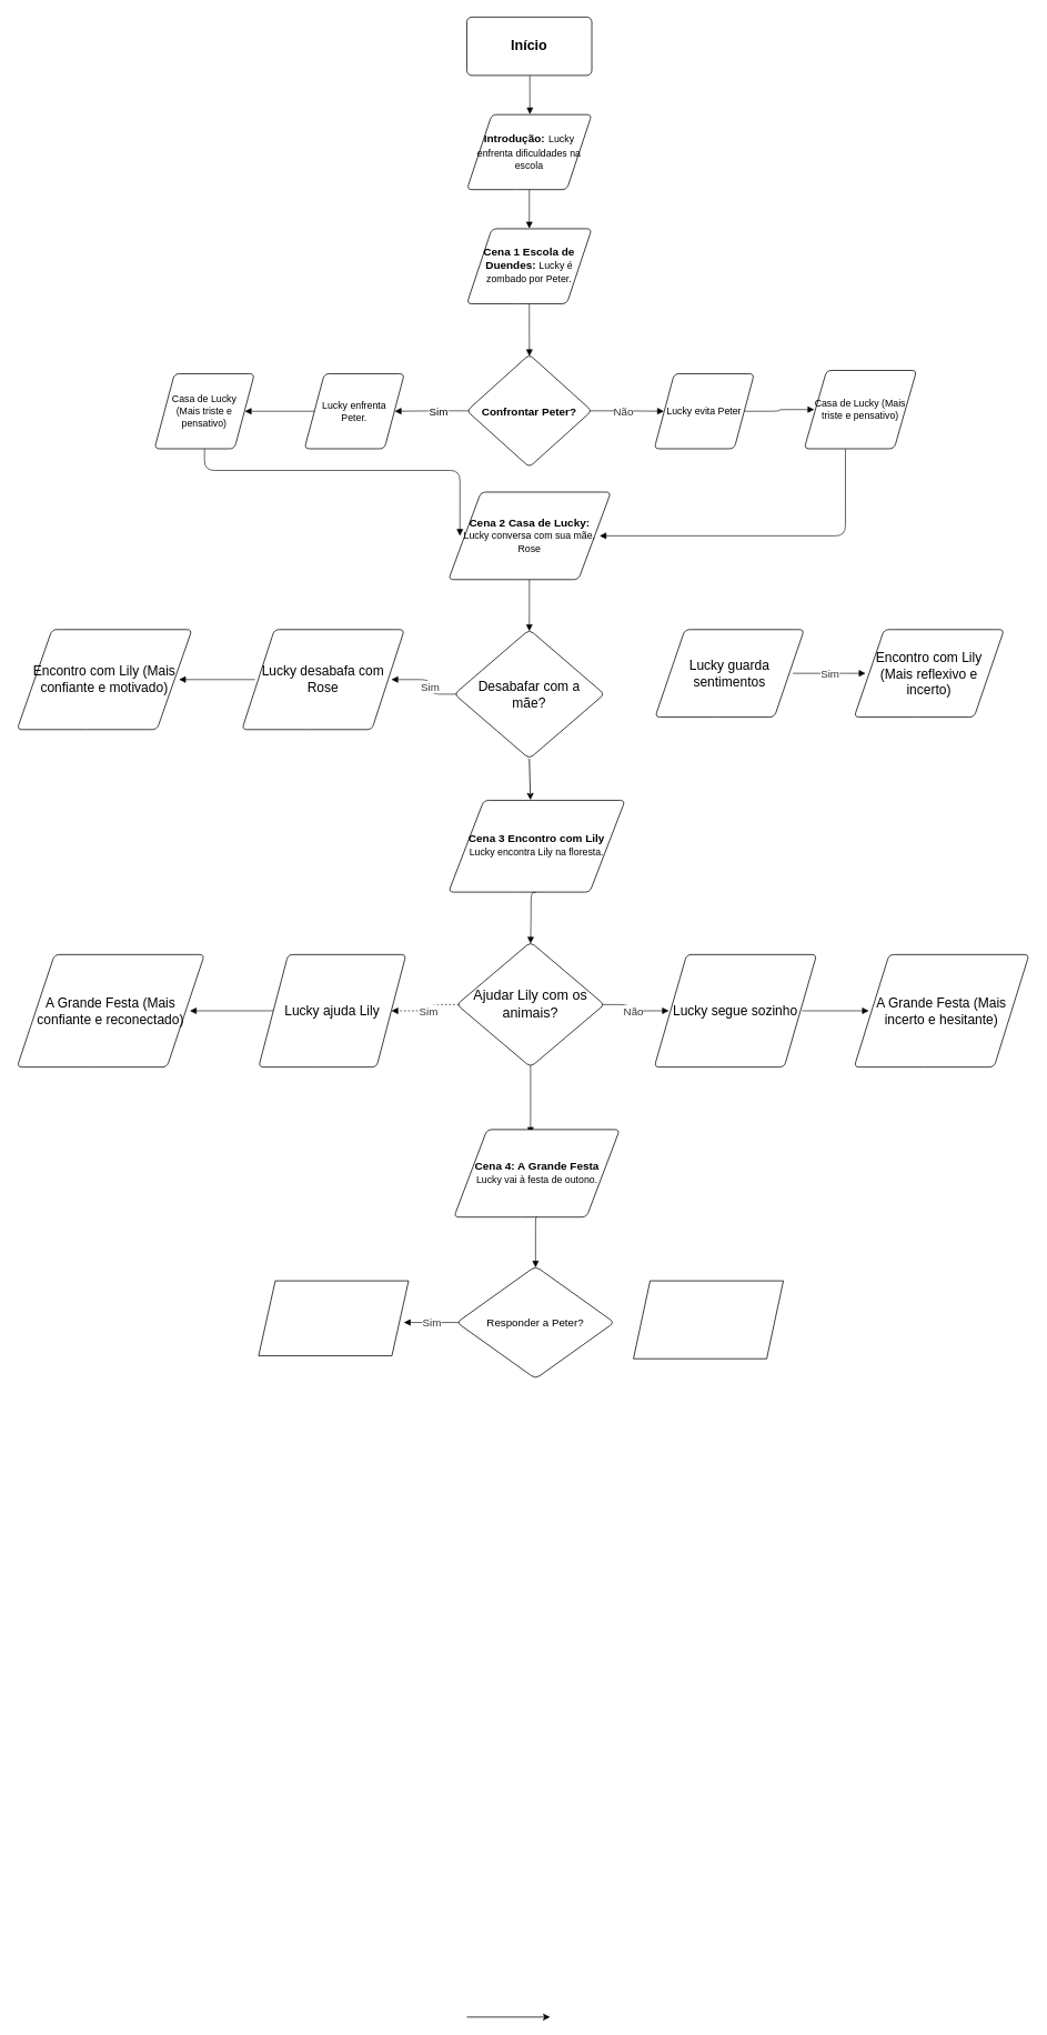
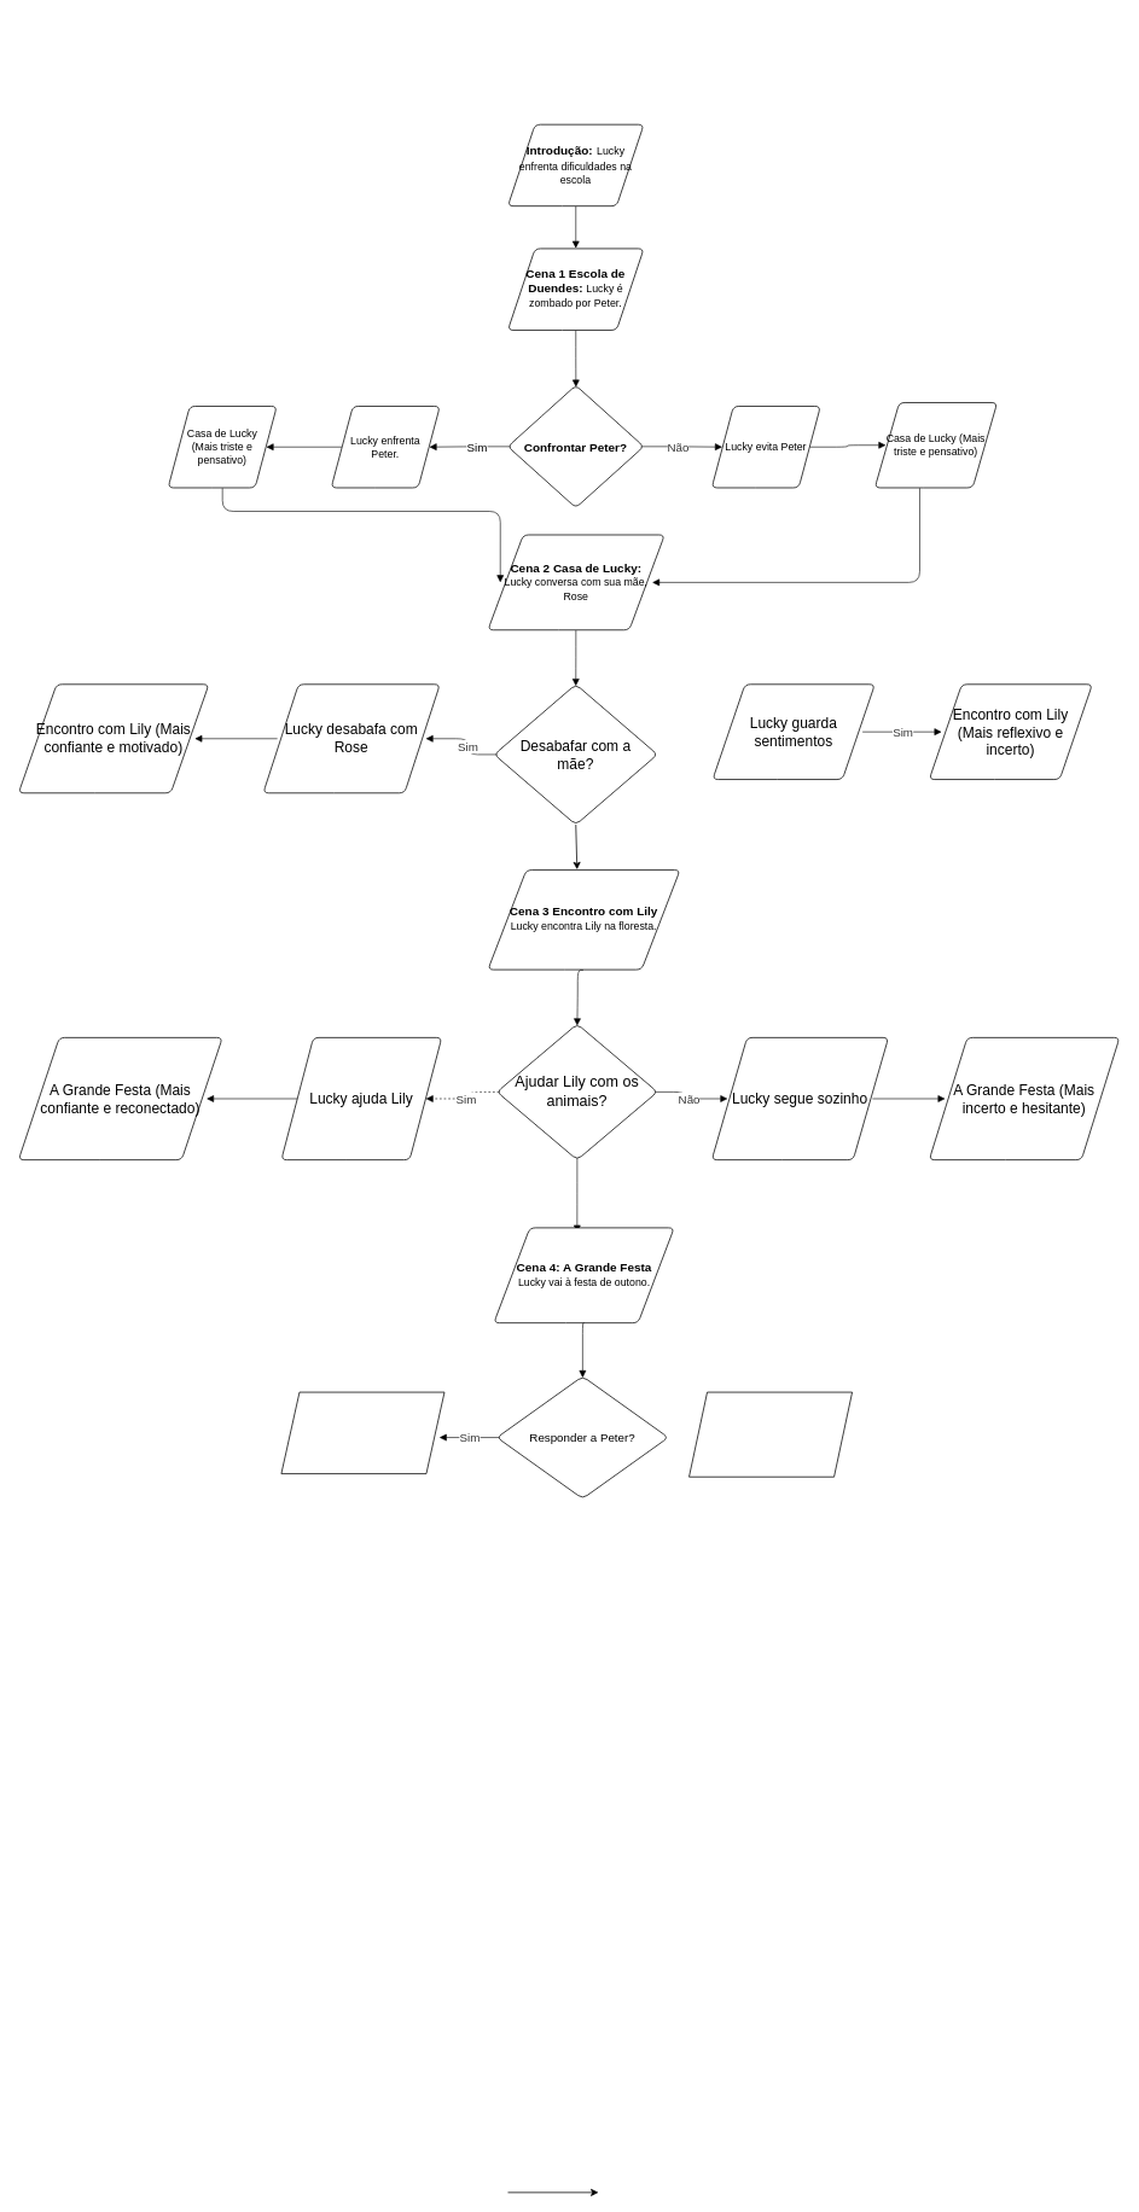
- <mxCell id="6" value="Início" style="html=1;overflow=block;blockSpacing=1;whiteSpace=wrap;fontSize=16.7;fontStyle=1;align=center;spacing=3.8;rounded=1;absoluteArcSize=1;arcSize=12;strokeWidth=NaN;lucidId=biM~4hzzxAMI;" vertex="1" parent="1"><mxGeometry x="560" y="20" width="150" height="70" as="geometry" /></mxCell>
- <mxCell id="5" value="" style="html=1;jettySize=18;whiteSpace=wrap;fontSize=13;strokeOpacity=100;strokeWidth=0.8;rounded=1;arcSize=24;edgeStyle=orthogonalEdgeStyle;startArrow=none;endArrow=block;endFill=1;exitX=0.504;exitY=1.005;exitPerimeter=0;entryX=0.505;entryY=-0.004;entryPerimeter=0;lucidId=MeM~vQsefc6x;" edge="1" parent="1" source="6" target="15"><mxGeometry width="100" height="100" relative="1" as="geometry"><Array as="points" /></mxGeometry></mxCell>
